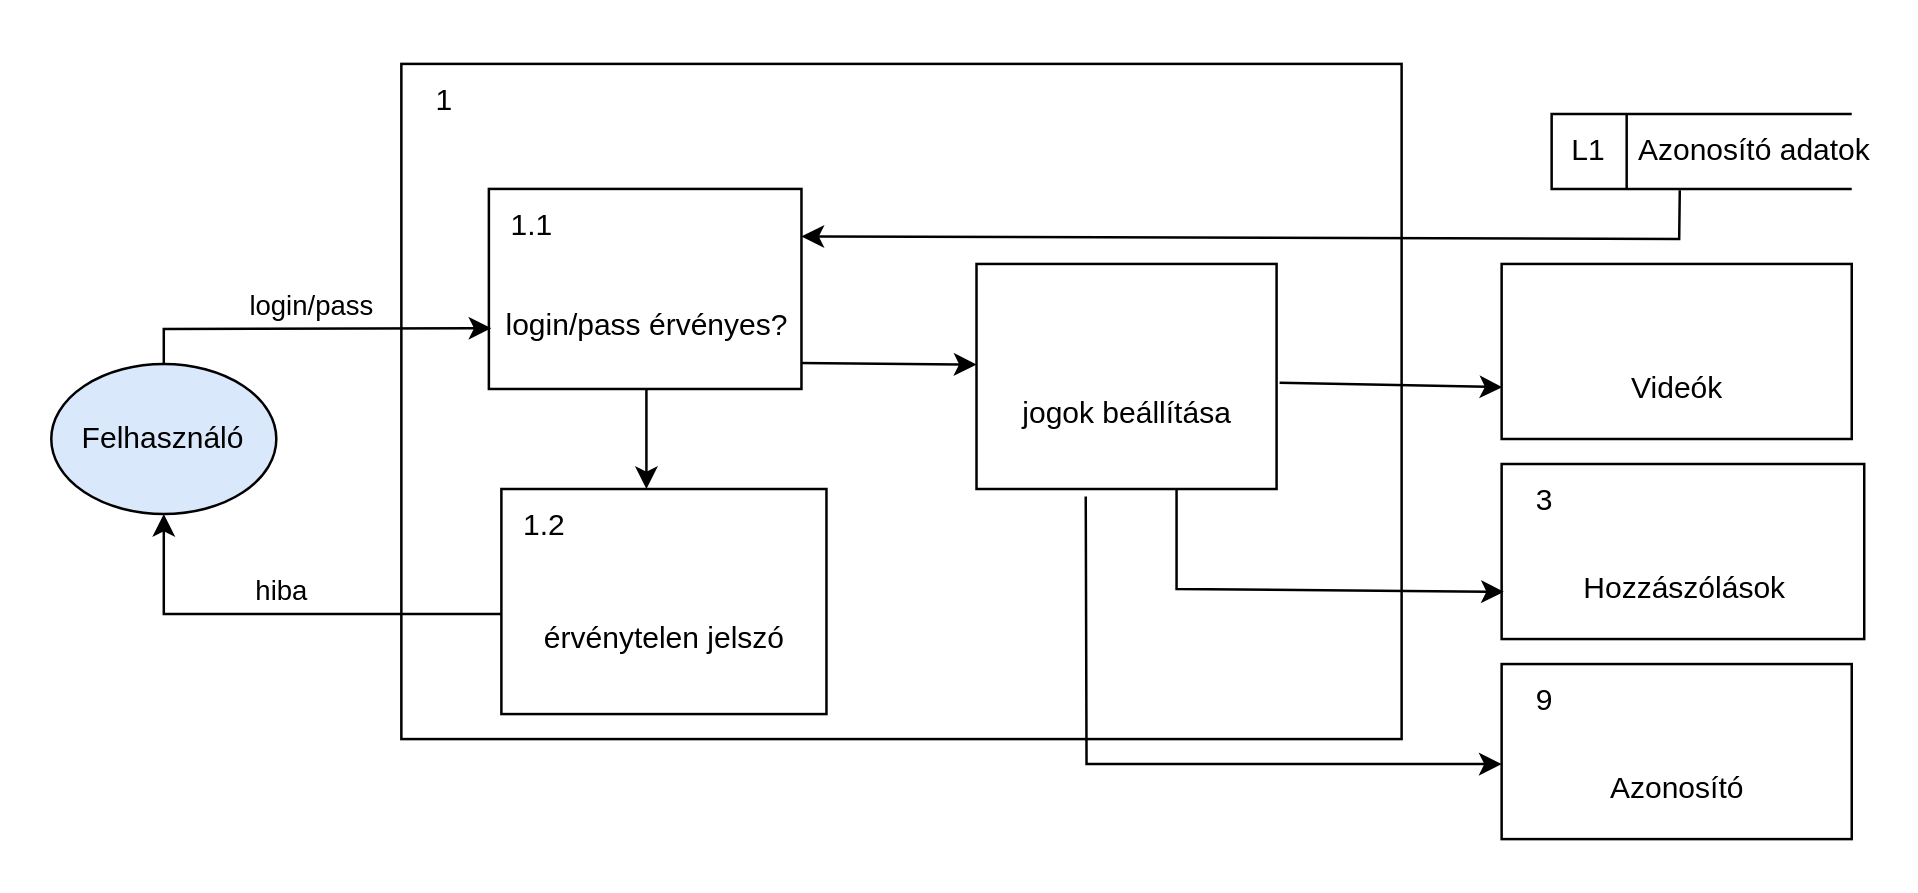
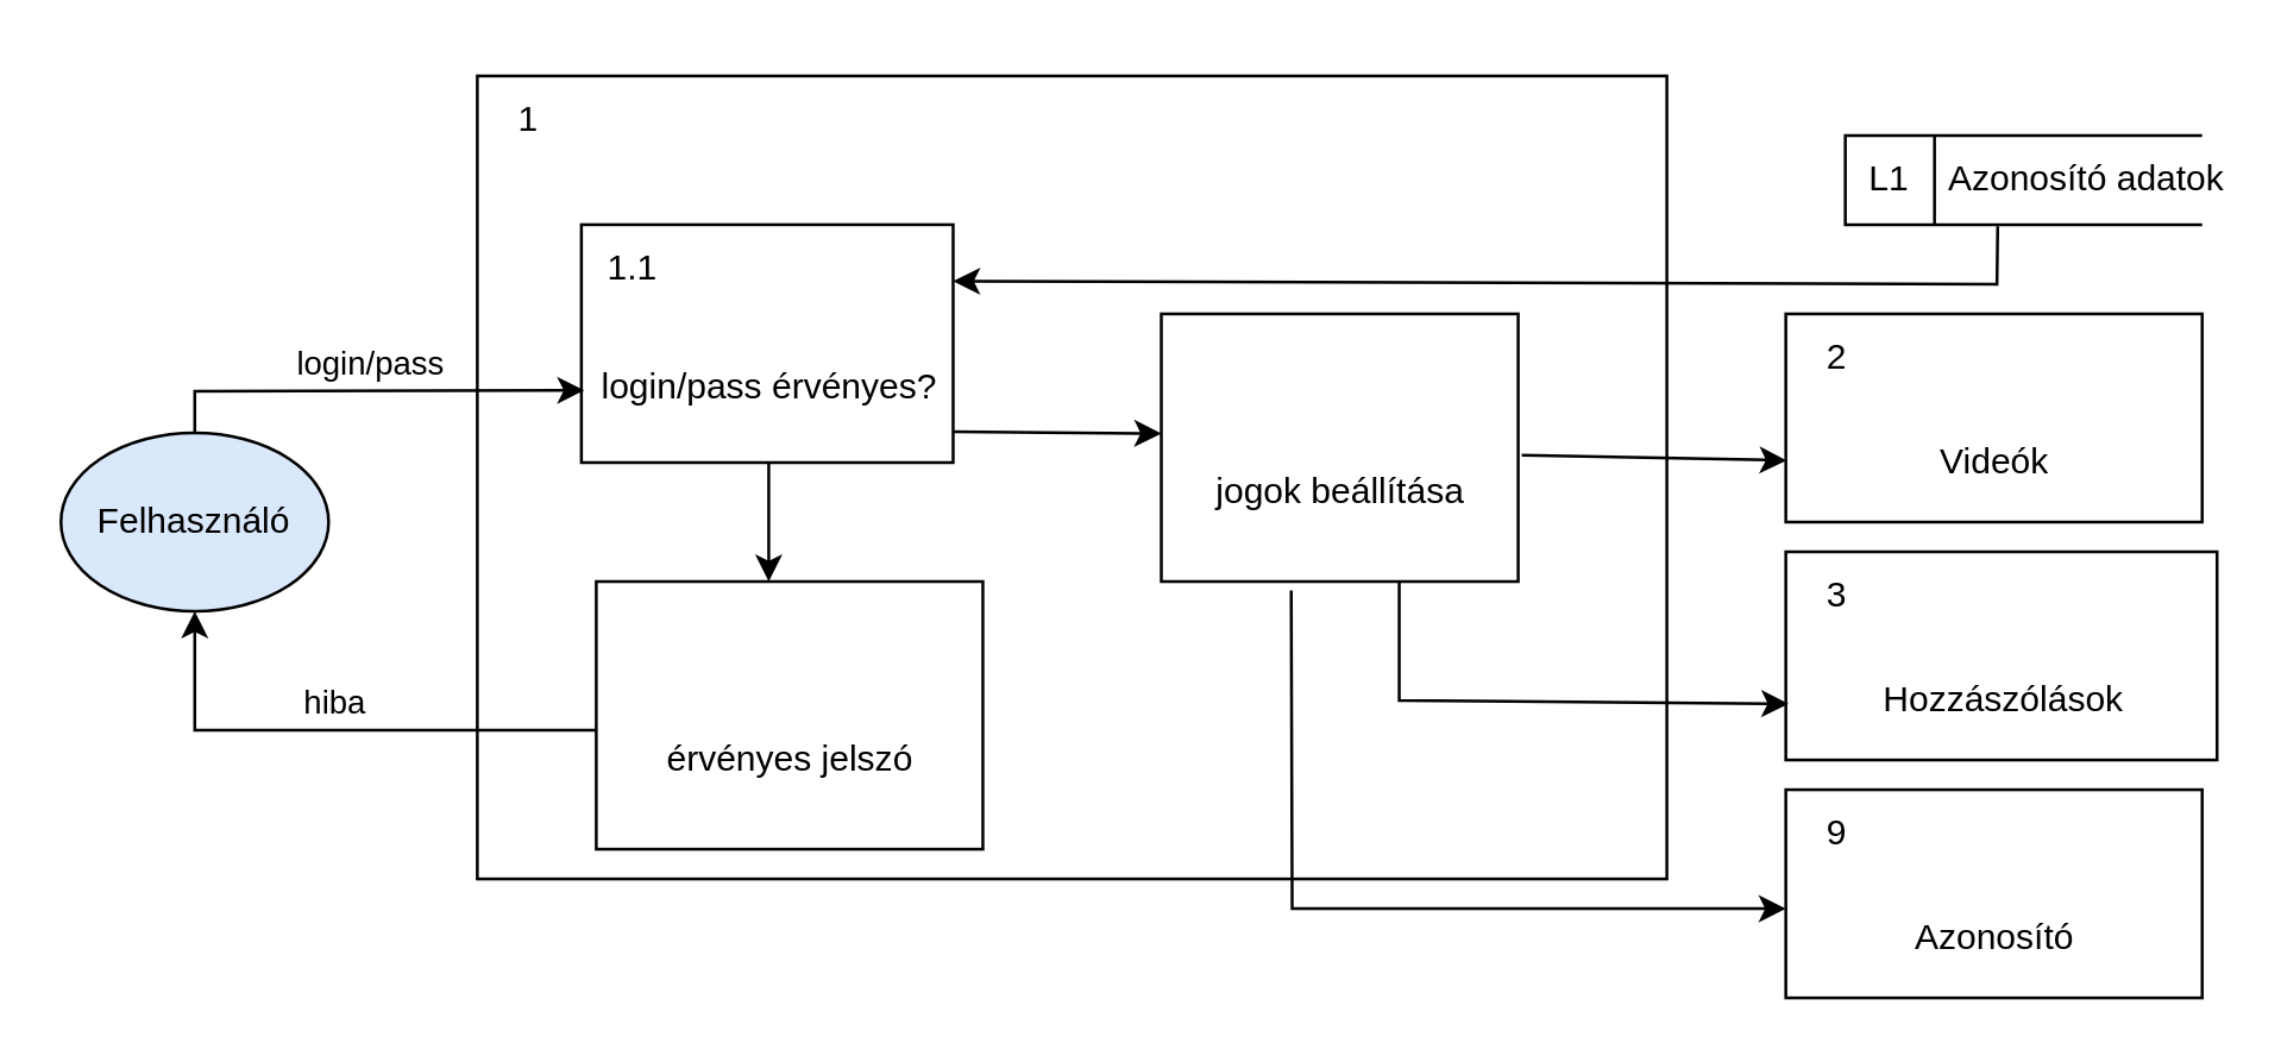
+ <mxCell id="22" value="2" style="text;html=1;strokeColor=none;fillColor=none;align=center;verticalAlign=middle;whiteSpace=wrap;rounded=0;connectable=0;allowArrows=0;editable=1;movable=0;resizable=0;rotatable=0;deletable=0;locked=0;cloneable=0;" parent="21" vertex="1"><mxGeometry width="35" height="30" as="geometry" /></mxCell>
- <mxCell id="11" value="1.2" style="text;html=1;strokeColor=none;fillColor=none;align=center;verticalAlign=middle;whiteSpace=wrap;rounded=0;connectable=0;allowArrows=0;editable=1;movable=0;resizable=0;rotatable=0;deletable=0;locked=0;cloneable=0;" parent="10" vertex="1"><mxGeometry width="35" height="30" as="geometry" /></mxCell>
- <mxCell id="10" value="érvénytelen jelszó" style="html=1;dashed=0;whitespace=wrap;shape=mxgraph.dfd.process2;align=center;container=1;collapsible=0;spacingTop=30;" parent="2" vertex="1"><mxGeometry x="40" y="170" width="130" height="90" as="geometry" /></mxCell>
+ <mxCell id="10" value="érvényes jelszó" style="html=1;dashed=0;whitespace=wrap;shape=mxgraph.dfd.process2;align=center;container=1;collapsible=0;spacingTop=30;" parent="2" vertex="1"><mxGeometry x="40" y="170" width="130" height="90" as="geometry" /></mxCell>
